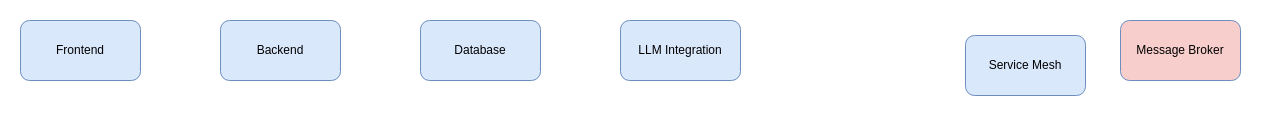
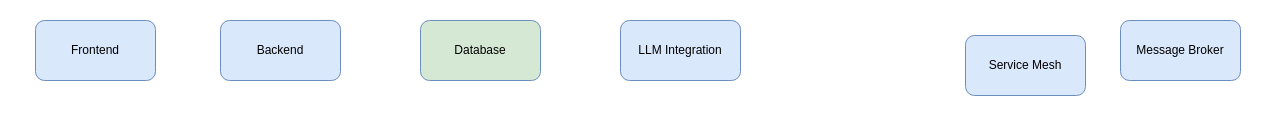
- <mxCell id="2" value="Frontend" style="rounded=1;whiteSpace=wrap;html=1;fillColor=#dae8fc;strokeColor=#6c8ebf;" vertex="1" parent="1"><mxGeometry x="20" y="20" width="120" height="60" as="geometry" /></mxCell>
+ <mxCell id="2" value="Frontend" style="rounded=1;whiteSpace=wrap;html=1;fillColor=#dae8fc;strokeColor=#6c8ebf;" vertex="1" parent="1"><mxGeometry x="35" y="20" width="120" height="60" as="geometry" /></mxCell>
- <mxCell id="4" value="Database" style="rounded=1;whiteSpace=wrap;html=1;fillColor=#dae8fc;strokeColor=#6c8ebf;" vertex="1" parent="1"><mxGeometry x="420" y="20" width="120" height="60" as="geometry" /></mxCell>
+ <mxCell id="4" value="Database" style="rounded=1;whiteSpace=wrap;html=1;fillColor=#d5e8d4;strokeColor=#6c8ebf;" vertex="1" parent="1"><mxGeometry x="420" y="20" width="120" height="60" as="geometry" /></mxCell>
- <mxCell id="7" value="Message Broker" style="rounded=1;whiteSpace=wrap;html=1;fillColor=#f8cecc;strokeColor=#6c8ebf;" vertex="1" parent="0"><mxGeometry x="1120" y="20" width="120" height="60" as="geometry" /></mxCell>
+ <mxCell id="7" value="Message Broker" style="rounded=1;whiteSpace=wrap;html=1;fillColor=#dae8fc;strokeColor=#6c8ebf;" vertex="1" parent="0"><mxGeometry x="1120" y="20" width="120" height="60" as="geometry" /></mxCell>
